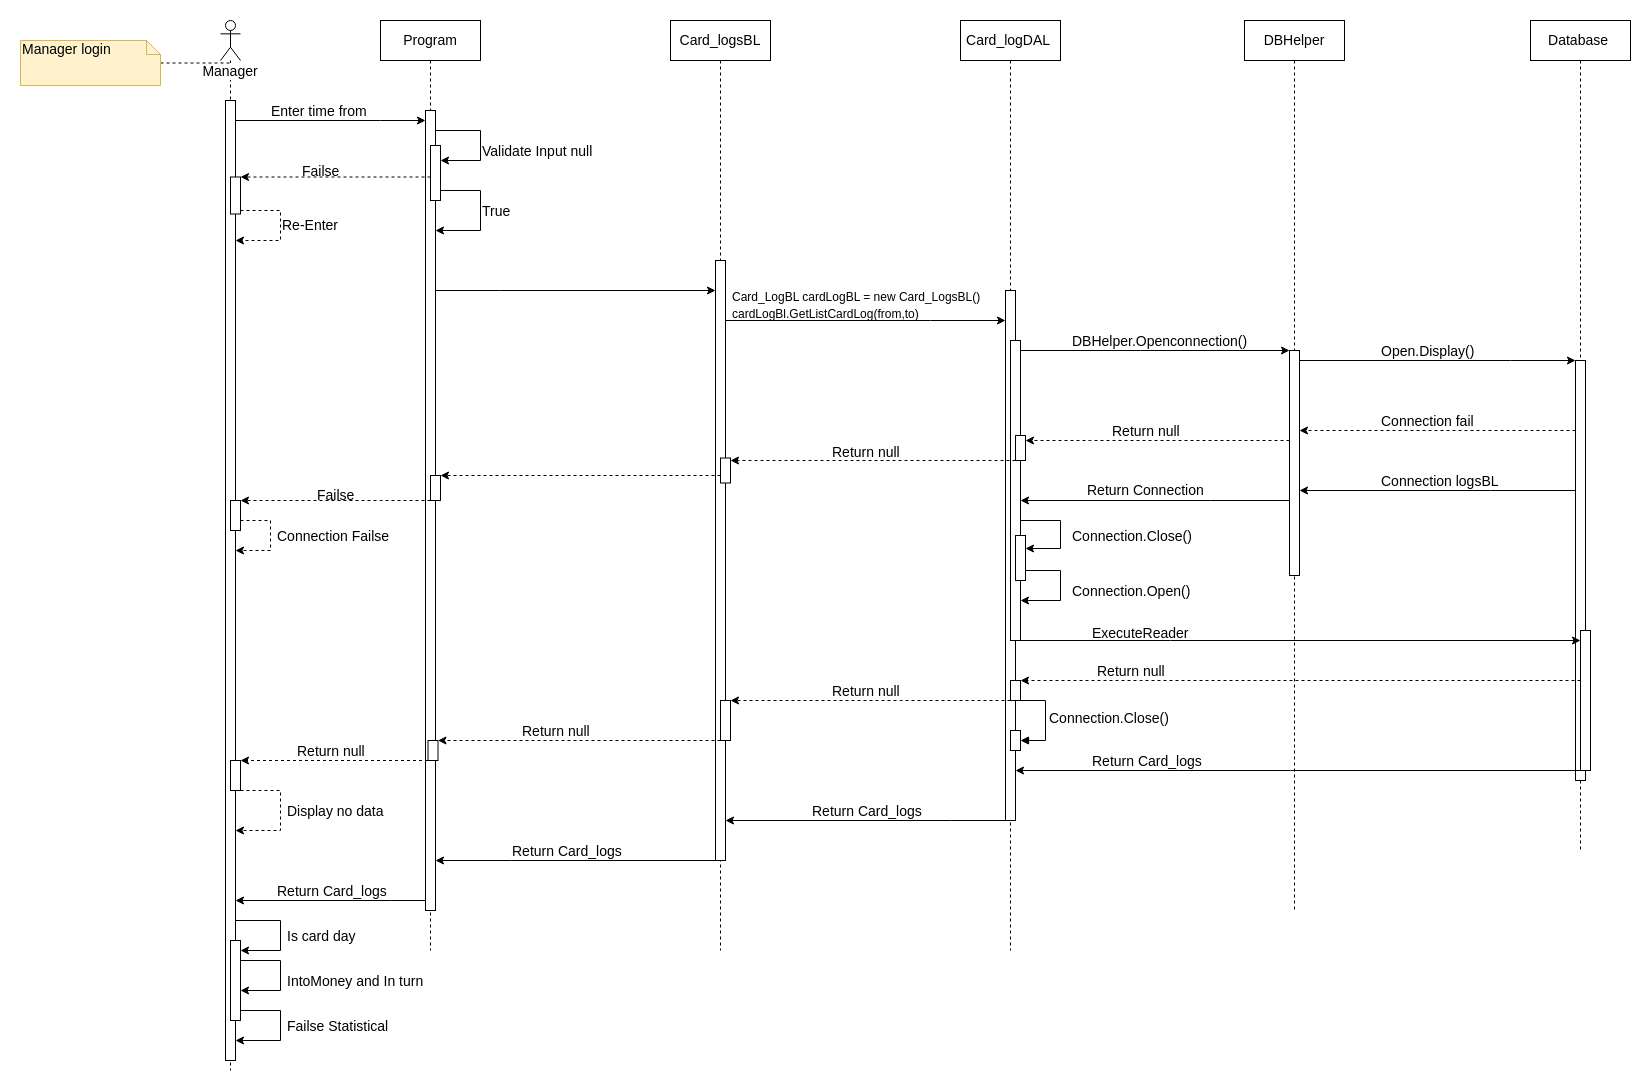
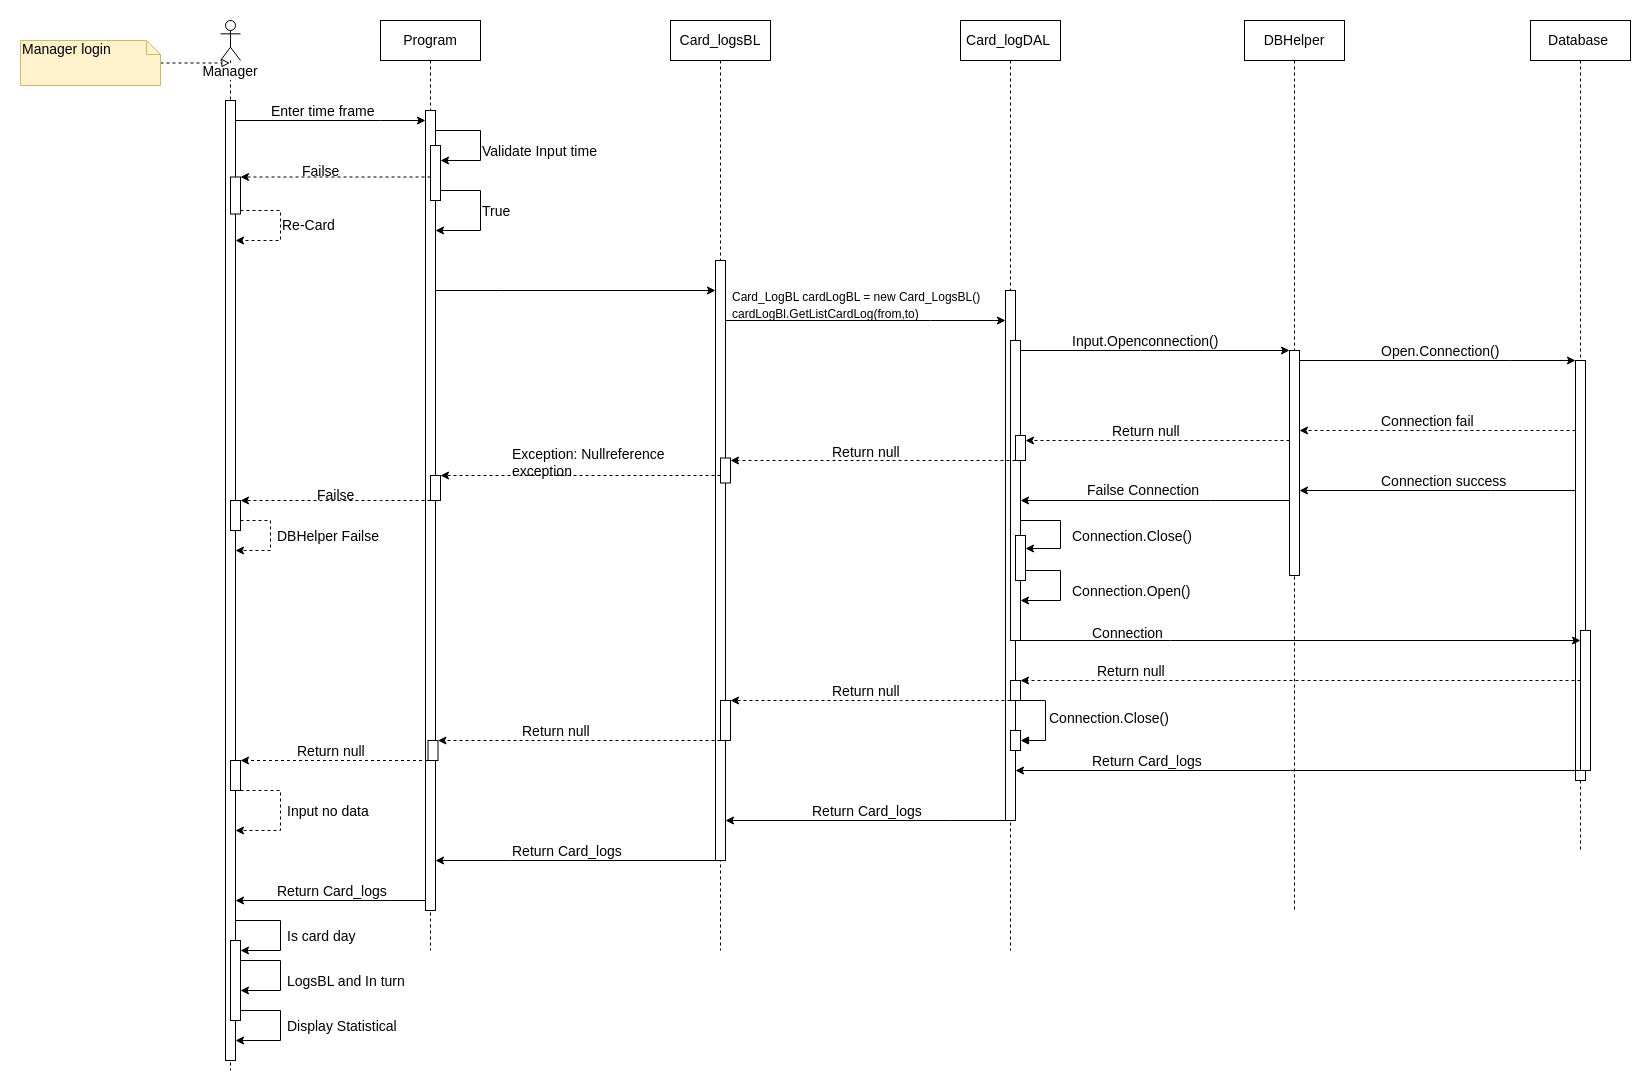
- <mxCell id="30" style="edgeStyle=orthogonalEdgeStyle;rounded=0;orthogonalLoop=1;jettySize=auto;html=1;endArrow=none;endFill=0;dashed=1;startArrow=none;startFill=0;fontSize=14;" parent="1" source="31" target="26" edge="1"><mxGeometry relative="1" as="geometry"><Array as="points"><mxPoint x="150" y="80" /><mxPoint x="150" y="80" /></Array></mxGeometry></mxCell>
+ <mxCell id="30" style="edgeStyle=orthogonalEdgeStyle;rounded=0;orthogonalLoop=1;jettySize=auto;html=1;endArrow=block;endFill=0;dashed=1;startArrow=none;startFill=0;fontSize=14;" parent="1" source="31" target="26" edge="1"><mxGeometry relative="1" as="geometry"><Array as="points"><mxPoint x="150" y="80" /><mxPoint x="150" y="80" /></Array></mxGeometry></mxCell>
- <mxCell id="33" value="Enter t&lt;span style=&quot;font-size: 14px;&quot;&gt;ime from&lt;/span&gt;&lt;br style=&quot;font-size: 14px;&quot;&gt;" style="text;html=1;resizable=0;points=[];autosize=1;align=left;verticalAlign=top;spacingTop=-4;fontSize=14;" parent="1" vertex="1"><mxGeometry x="269" y="100" width="100" height="10" as="geometry" /></mxCell>
+ <mxCell id="33" value="Enter t&lt;span style=&quot;font-size: 14px;&quot;&gt;ime frame&lt;/span&gt;&lt;br style=&quot;font-size: 14px;&quot;&gt;" style="text;html=1;resizable=0;points=[];autosize=1;align=left;verticalAlign=top;spacingTop=-4;fontSize=14;" parent="1" vertex="1"><mxGeometry x="269" y="100" width="100" height="10" as="geometry" /></mxCell>
- <mxCell id="34" value="Validate Input null" style="text;html=1;resizable=0;points=[];autosize=1;align=left;verticalAlign=top;spacingTop=-4;fontSize=14;" parent="1" vertex="1"><mxGeometry x="480" y="140" width="110" height="10" as="geometry" /></mxCell>
+ <mxCell id="34" value="Validate Input time" style="text;html=1;resizable=0;points=[];autosize=1;align=left;verticalAlign=top;spacingTop=-4;fontSize=14;" parent="1" vertex="1"><mxGeometry x="480" y="140" width="110" height="10" as="geometry" /></mxCell>
- <mxCell id="37" value="Re-Enter" style="text;html=1;resizable=0;points=[];autosize=1;align=left;verticalAlign=top;spacingTop=-4;fontSize=14;" parent="1" vertex="1"><mxGeometry x="280" y="213.5" width="60" height="10" as="geometry" /></mxCell>
+ <mxCell id="37" value="Re-Card" style="text;html=1;resizable=0;points=[];autosize=1;align=left;verticalAlign=top;spacingTop=-4;fontSize=14;" parent="1" vertex="1"><mxGeometry x="280" y="213.5" width="60" height="10" as="geometry" /></mxCell>
- <mxCell id="44" value="DBHelper.Openconnection()" style="text;html=1;resizable=0;points=[];autosize=1;align=left;verticalAlign=top;spacingTop=-4;fontSize=14;" parent="1" vertex="1"><mxGeometry x="1070" y="330" width="170" height="10" as="geometry" /></mxCell>
+ <mxCell id="44" value="Input.Openconnection()" style="text;html=1;resizable=0;points=[];autosize=1;align=left;verticalAlign=top;spacingTop=-4;fontSize=14;" parent="1" vertex="1"><mxGeometry x="1070" y="330" width="170" height="10" as="geometry" /></mxCell>
- <mxCell id="46" value="Open.Display()" style="text;html=1;resizable=0;points=[];autosize=1;align=left;verticalAlign=top;spacingTop=-4;fontSize=14;" parent="1" vertex="1"><mxGeometry x="1379" y="340" width="120" height="10" as="geometry" /></mxCell>
+ <mxCell id="46" value="Open.Connection()" style="text;html=1;resizable=0;points=[];autosize=1;align=left;verticalAlign=top;spacingTop=-4;fontSize=14;" parent="1" vertex="1"><mxGeometry x="1379" y="340" width="120" height="10" as="geometry" /></mxCell>
+ <mxCell id="55" value="Exception: Nullreference&lt;br style=&quot;font-size: 14px;&quot;&gt;exception&lt;br style=&quot;font-size: 14px;&quot;&gt;" style="text;html=1;resizable=0;points=[];autosize=1;align=left;verticalAlign=top;spacingTop=-4;fontSize=14;" parent="1" vertex="1"><mxGeometry x="510" y="442.5" width="150" height="30" as="geometry" /></mxCell>
- <mxCell id="62" value="Connection logsBL" style="text;html=1;resizable=0;points=[];autosize=1;align=left;verticalAlign=top;spacingTop=-4;fontSize=14;" parent="1" vertex="1"><mxGeometry x="1379" y="470" width="120" height="10" as="geometry" /></mxCell>
+ <mxCell id="62" value="Connection success" style="text;html=1;resizable=0;points=[];autosize=1;align=left;verticalAlign=top;spacingTop=-4;fontSize=14;" parent="1" vertex="1"><mxGeometry x="1379" y="470" width="120" height="10" as="geometry" /></mxCell>
- <mxCell id="64" value="Return Connection" style="text;html=1;resizable=0;points=[];autosize=1;align=left;verticalAlign=top;spacingTop=-4;fontSize=14;" parent="1" vertex="1"><mxGeometry x="1085" y="479" width="120" height="10" as="geometry" /></mxCell>
+ <mxCell id="64" value="Failse Connection" style="text;html=1;resizable=0;points=[];autosize=1;align=left;verticalAlign=top;spacingTop=-4;fontSize=14;" parent="1" vertex="1"><mxGeometry x="1085" y="479" width="120" height="10" as="geometry" /></mxCell>
- <mxCell id="60" value="Connection Failse" style="text;html=1;resizable=0;points=[];autosize=1;align=left;verticalAlign=top;spacingTop=-4;fontSize=14;" parent="1" vertex="1"><mxGeometry x="275" y="525" width="110" height="10" as="geometry" /></mxCell>
+ <mxCell id="60" value="DBHelper Failse" style="text;html=1;resizable=0;points=[];autosize=1;align=left;verticalAlign=top;spacingTop=-4;fontSize=14;" parent="1" vertex="1"><mxGeometry x="275" y="525" width="110" height="10" as="geometry" /></mxCell>
- <mxCell id="69" value="ExecuteReader" style="text;html=1;resizable=0;points=[];autosize=1;align=left;verticalAlign=top;spacingTop=-4;fontSize=14;" parent="1" vertex="1"><mxGeometry x="1090" y="622" width="100" height="10" as="geometry" /></mxCell>
+ <mxCell id="69" value="Connection" style="text;html=1;resizable=0;points=[];autosize=1;align=left;verticalAlign=top;spacingTop=-4;fontSize=14;" parent="1" vertex="1"><mxGeometry x="1090" y="622" width="100" height="10" as="geometry" /></mxCell>
- <mxCell id="81" value="Display no data" style="text;html=1;resizable=0;points=[];autosize=1;align=left;verticalAlign=top;spacingTop=-4;fontSize=14;" parent="1" vertex="1"><mxGeometry x="285" y="800" width="100" height="10" as="geometry" /></mxCell>
+ <mxCell id="81" value="Input no data" style="text;html=1;resizable=0;points=[];autosize=1;align=left;verticalAlign=top;spacingTop=-4;fontSize=14;" parent="1" vertex="1"><mxGeometry x="285" y="800" width="100" height="10" as="geometry" /></mxCell>
- <mxCell id="95" value="IntoMoney and In turn" style="text;html=1;resizable=0;points=[];autosize=1;align=left;verticalAlign=top;spacingTop=-4;fontSize=14;" parent="1" vertex="1"><mxGeometry x="285" y="970" width="130" height="10" as="geometry" /></mxCell>
+ <mxCell id="95" value="LogsBL and In turn" style="text;html=1;resizable=0;points=[];autosize=1;align=left;verticalAlign=top;spacingTop=-4;fontSize=14;" parent="1" vertex="1"><mxGeometry x="285" y="970" width="130" height="10" as="geometry" /></mxCell>
- <mxCell id="96" value="Failse Statistical" style="text;html=1;resizable=0;points=[];autosize=1;align=left;verticalAlign=top;spacingTop=-4;fontSize=14;" parent="1" vertex="1"><mxGeometry x="285" y="1015" width="110" height="10" as="geometry" /></mxCell>
+ <mxCell id="96" value="Display Statistical" style="text;html=1;resizable=0;points=[];autosize=1;align=left;verticalAlign=top;spacingTop=-4;fontSize=14;" parent="1" vertex="1"><mxGeometry x="285" y="1015" width="110" height="10" as="geometry" /></mxCell>
